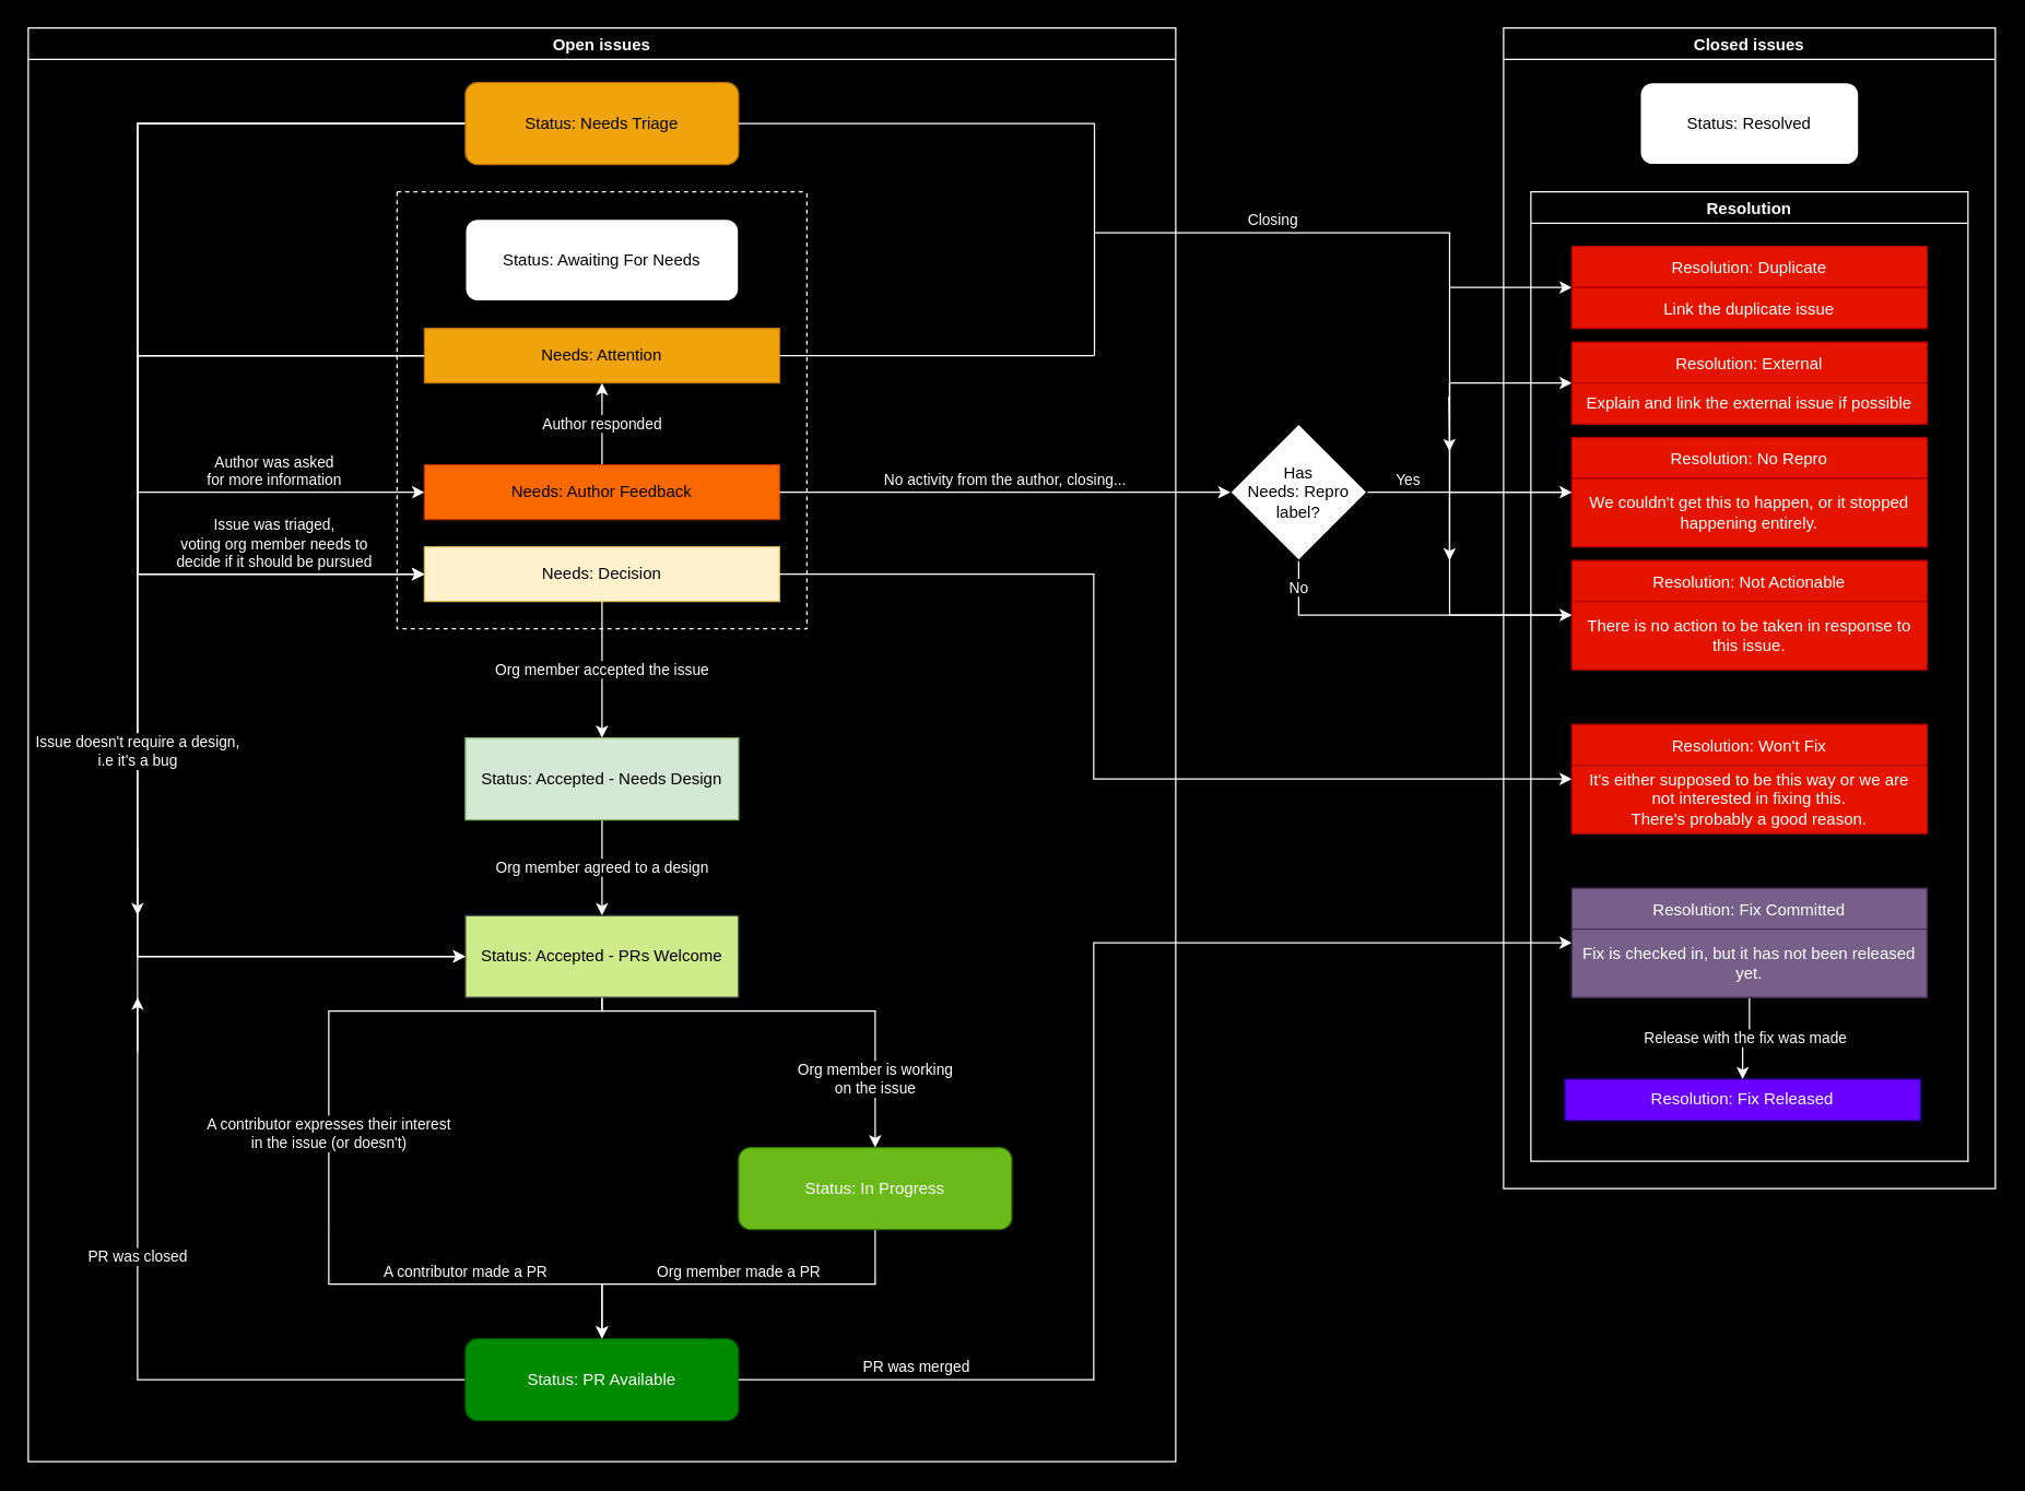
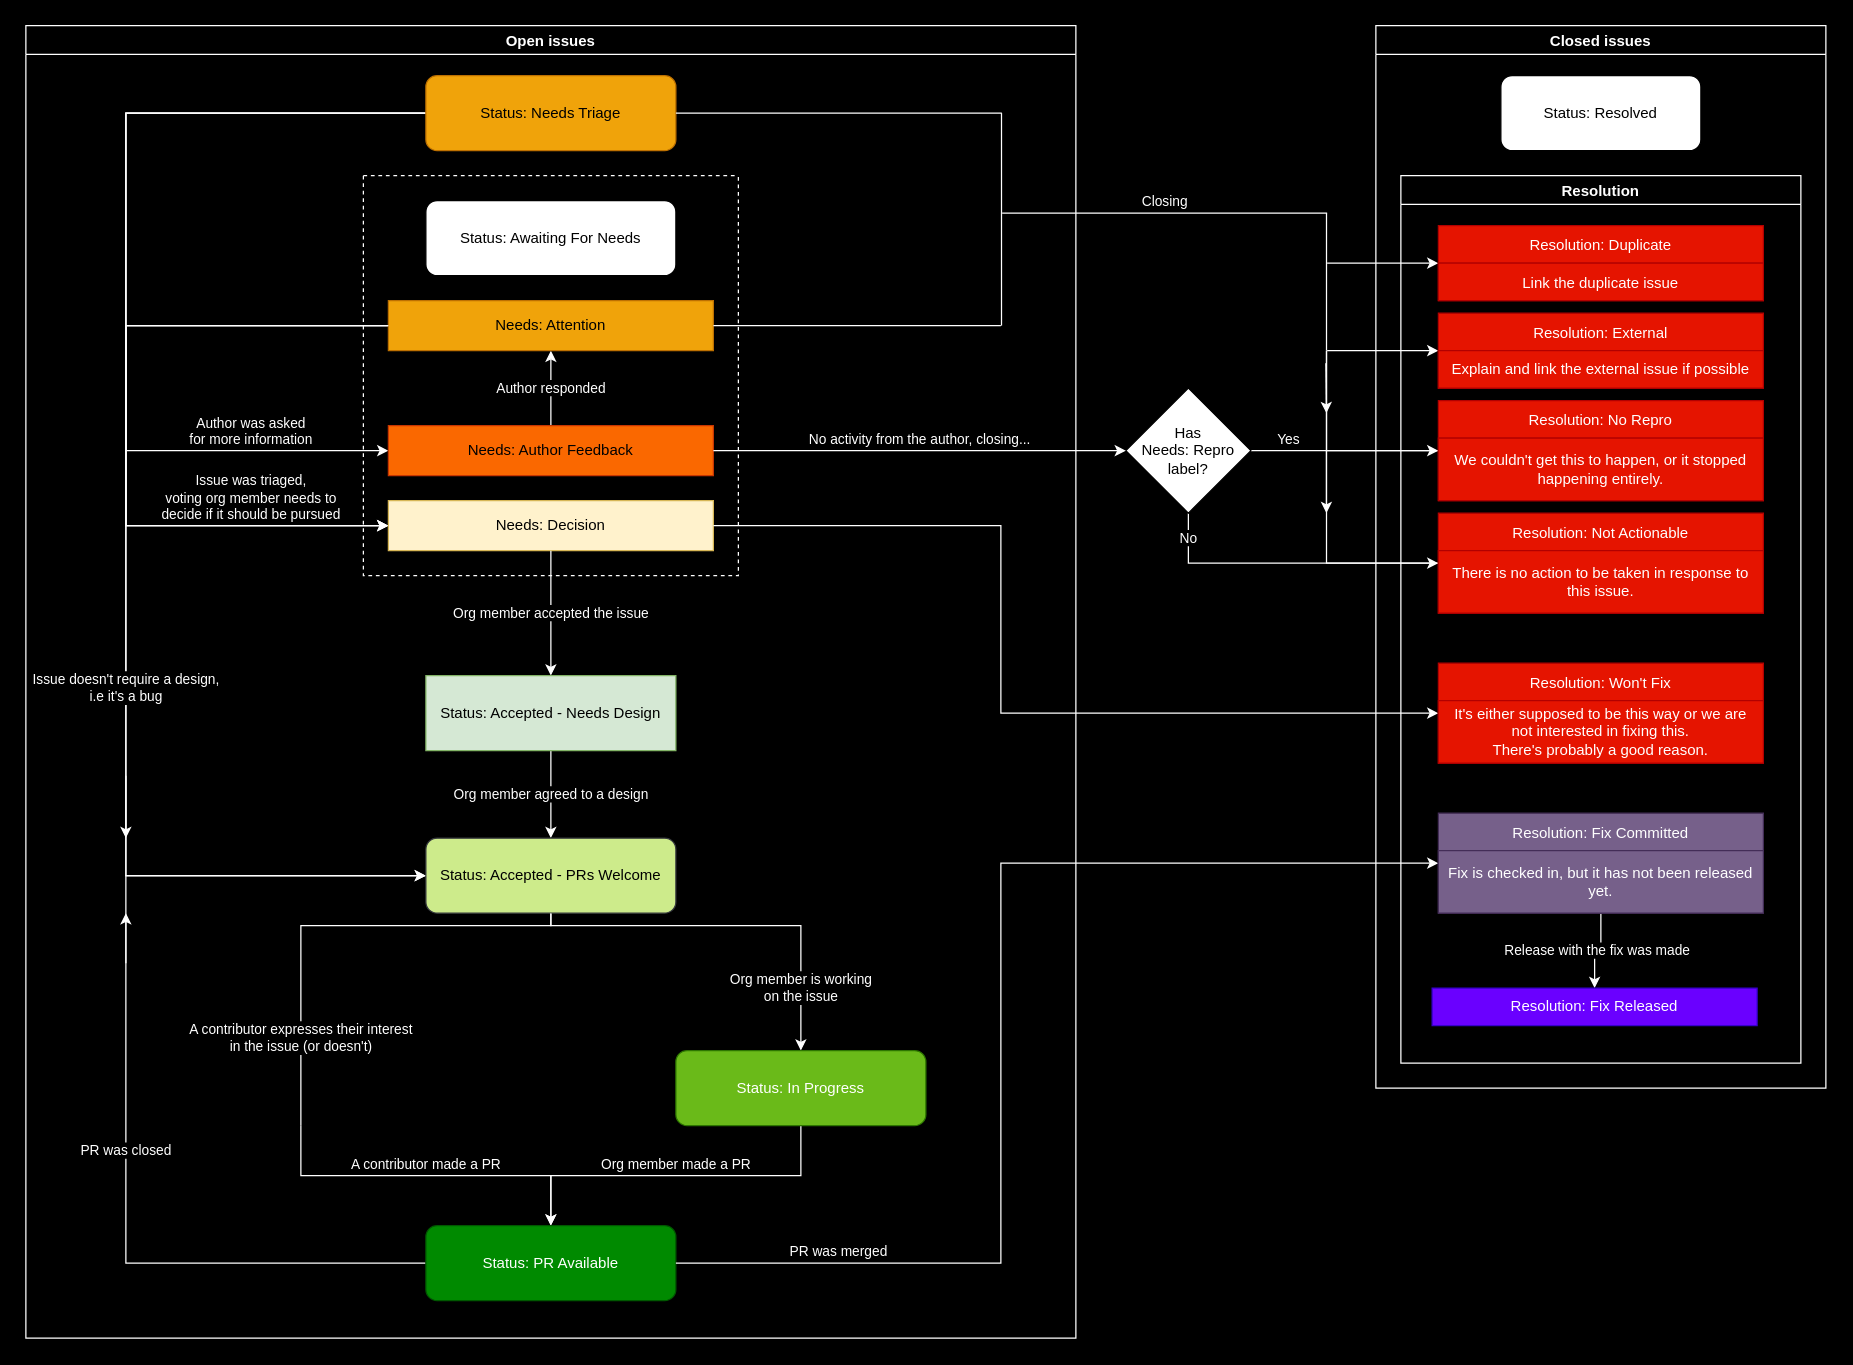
- <mxCell id="27" value="Status: Accepted - PRs Welcome" style="whiteSpace=wrap;html=1;fillColor=#cdeb8b;strokeColor=#36393d;rounded=0;" parent="2" vertex="1"><mxGeometry x="320" y="650" width="200" height="60" as="geometry" /></mxCell>
+ <mxCell id="27" value="Status: Accepted - PRs Welcome" style="rounded=1;whiteSpace=wrap;html=1;fillColor=#cdeb8b;strokeColor=#36393d;" parent="2" vertex="1"><mxGeometry x="320" y="650" width="200" height="60" as="geometry" /></mxCell>
